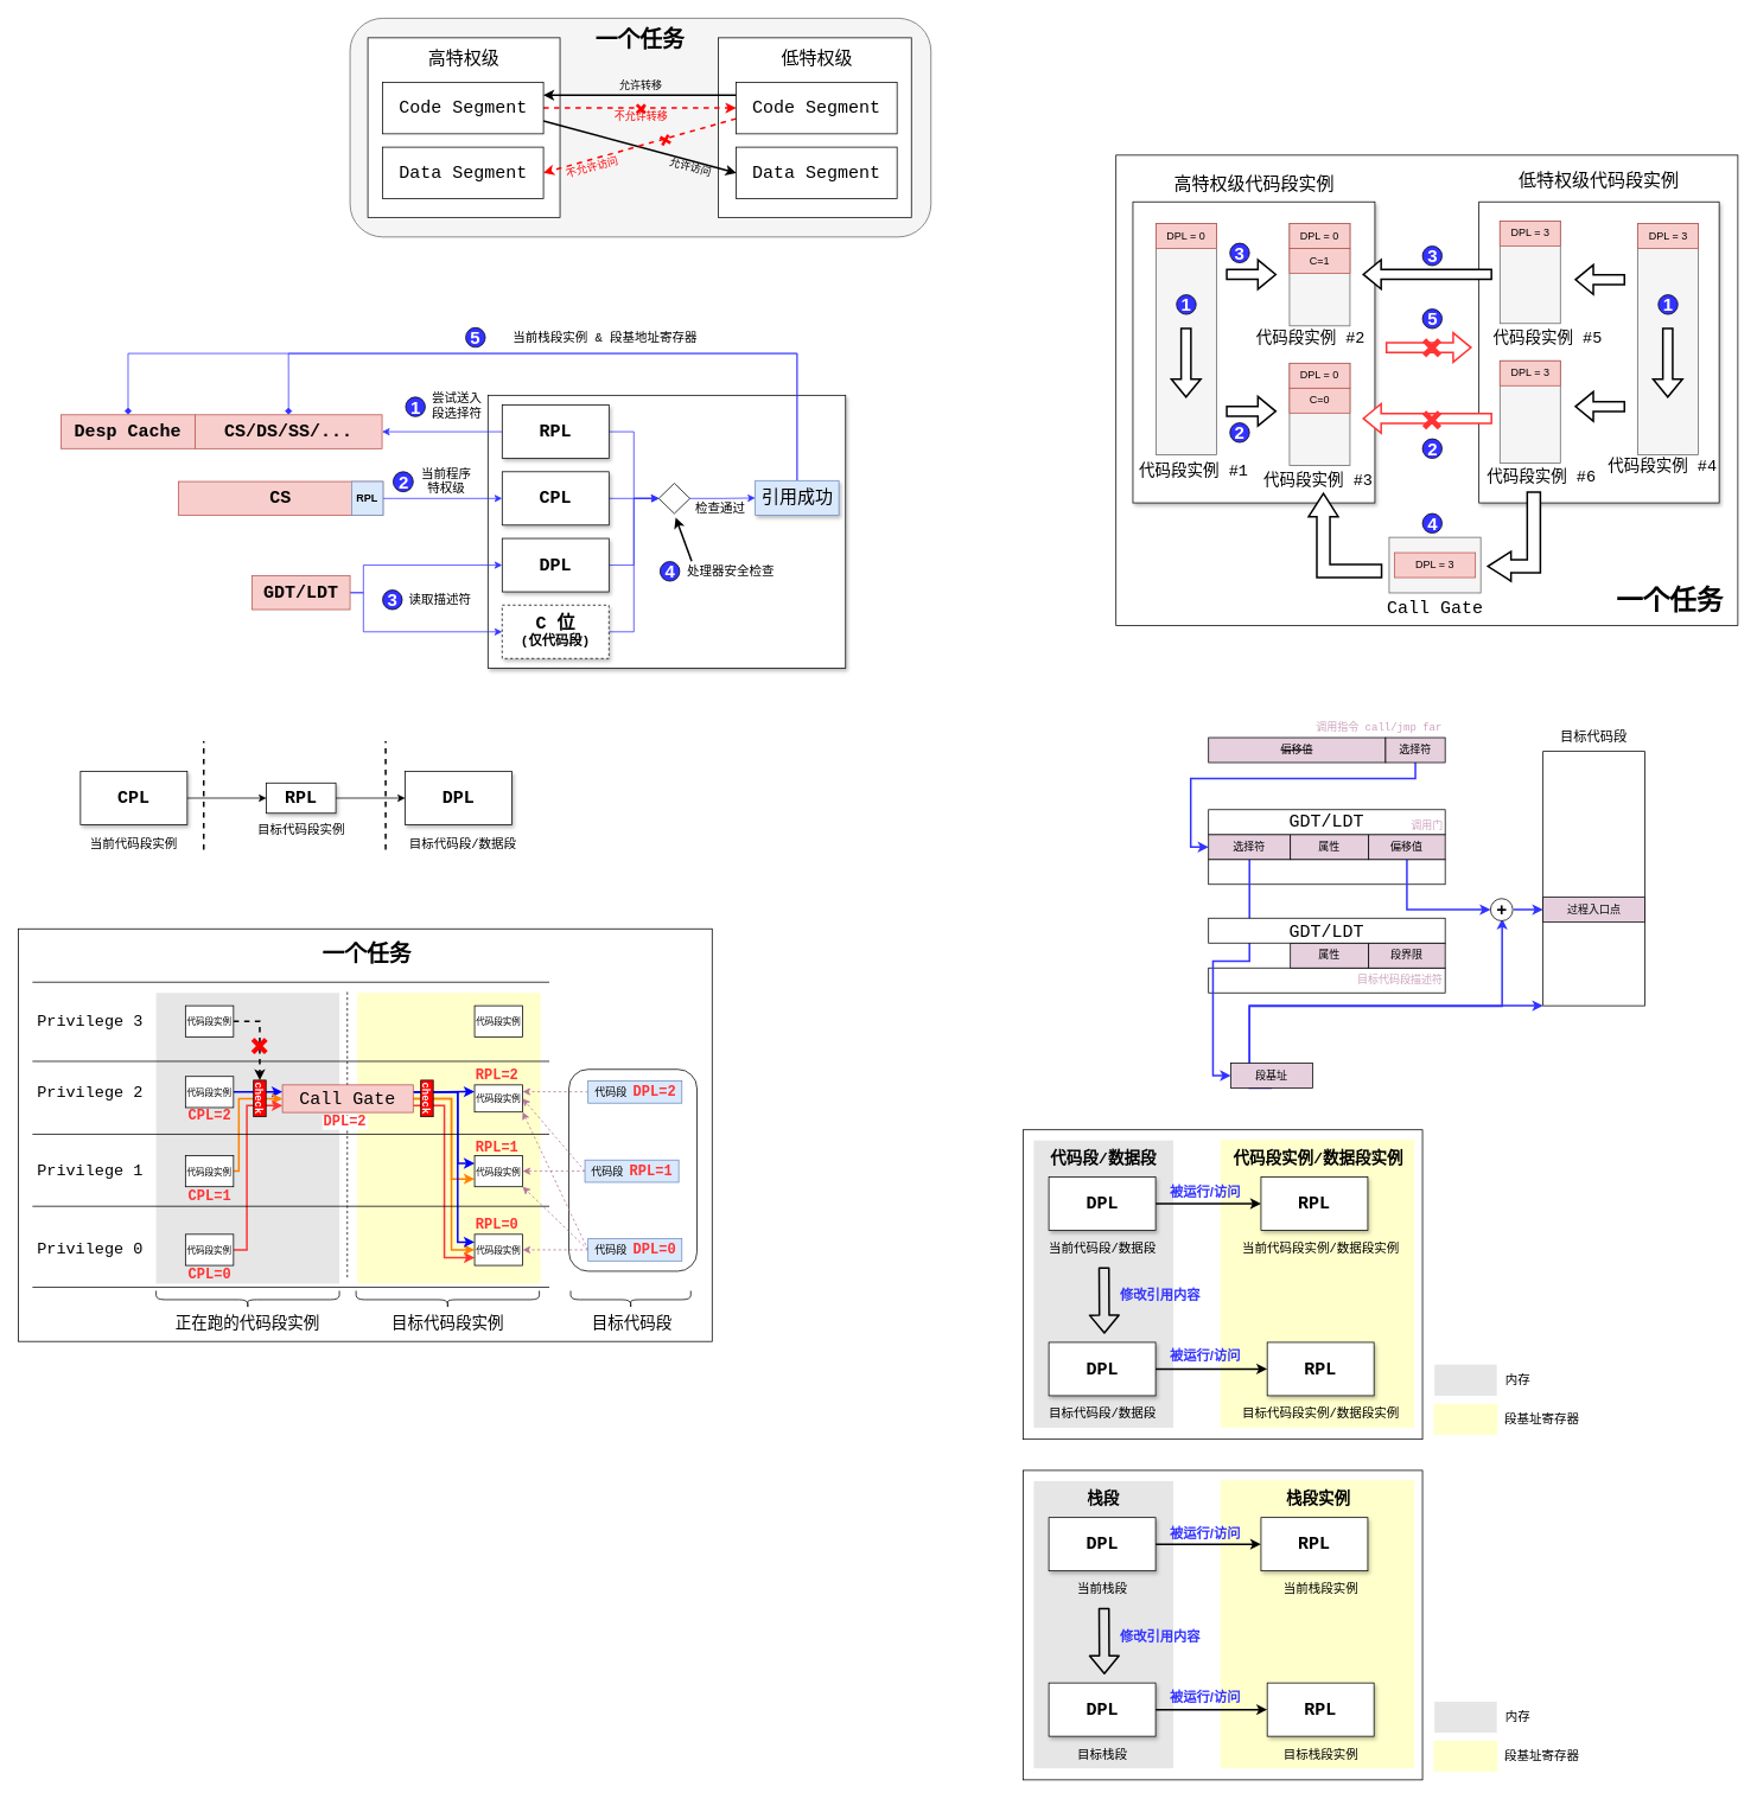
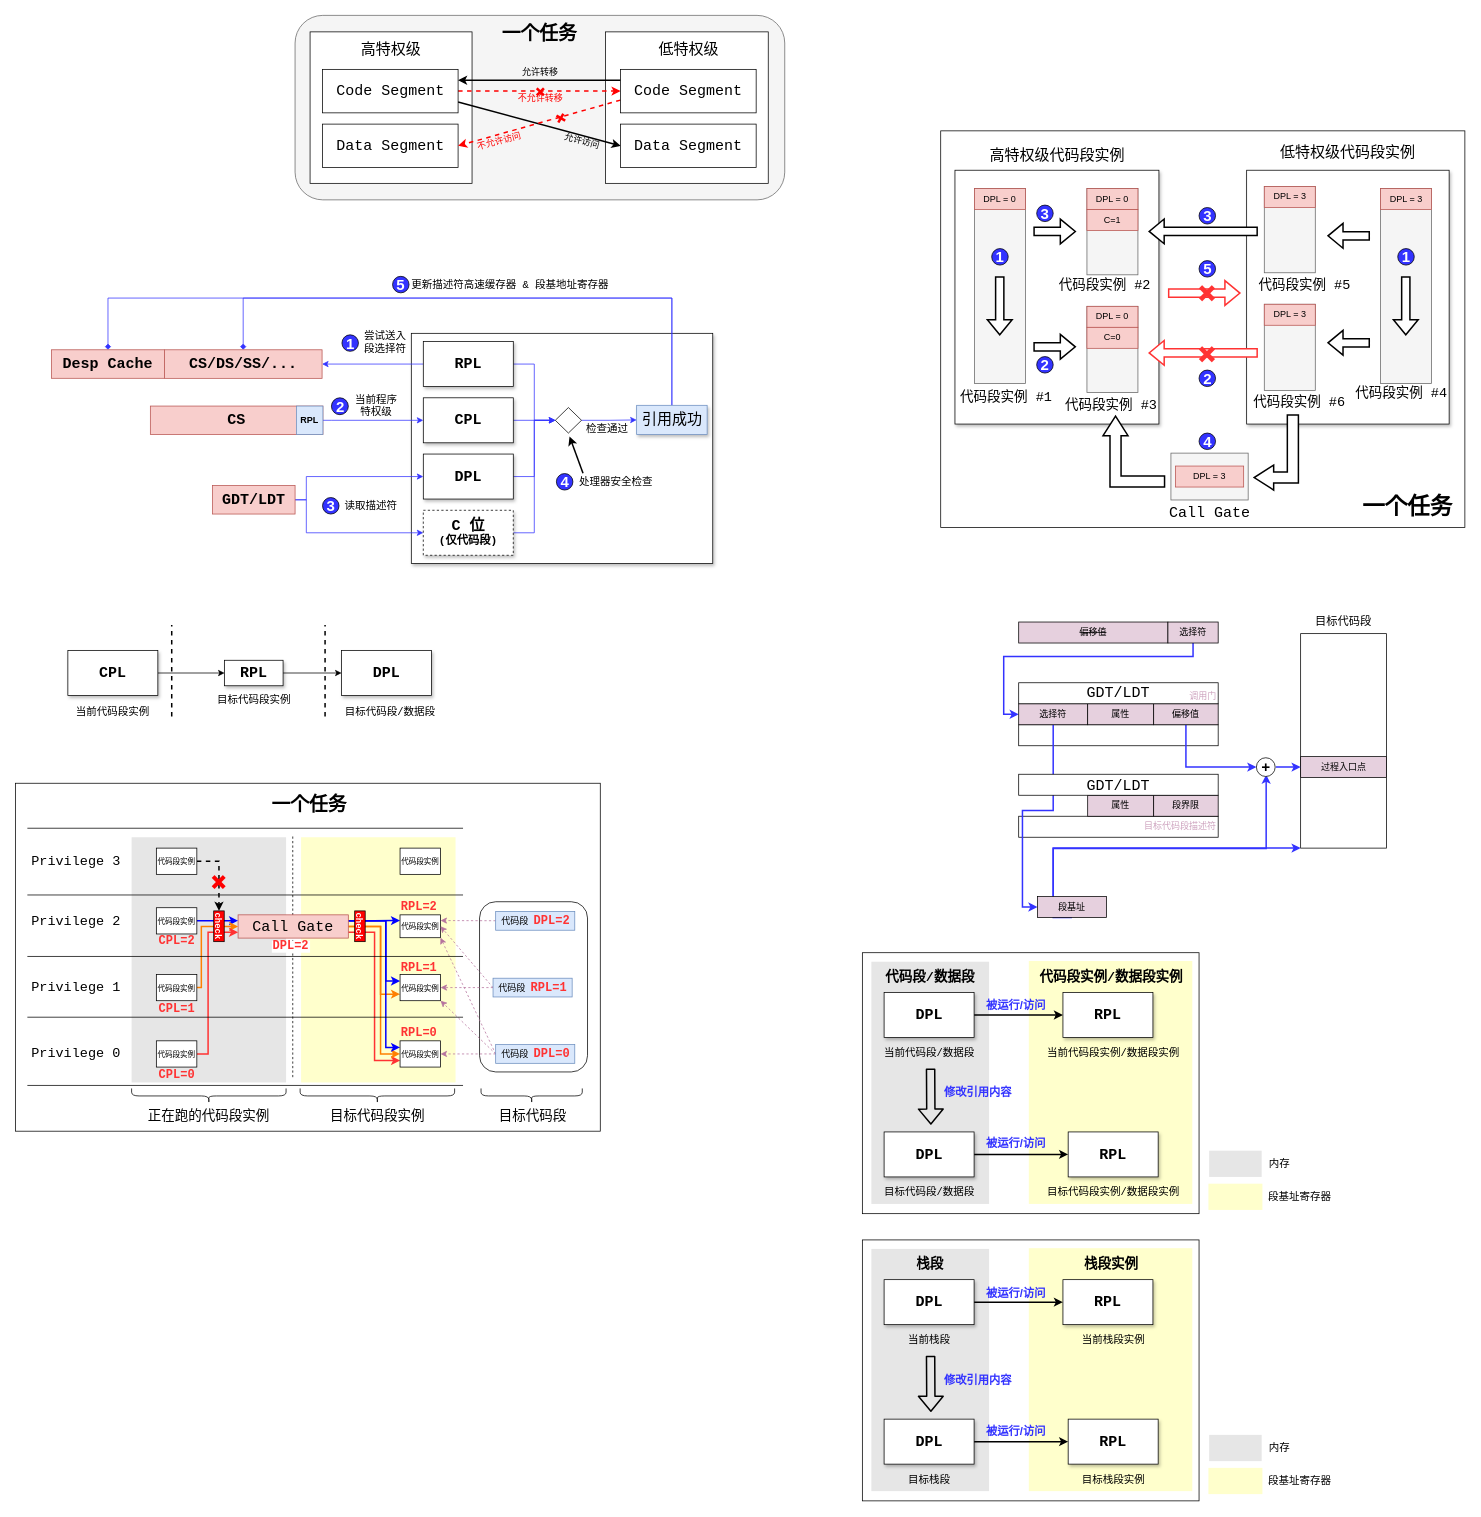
- <mxCell id="63" value="&lt;font face=&quot;Courier New&quot;&gt;&lt;span style=&quot;font-size: 14px ; font-weight: 400&quot;&gt;当前栈段实例 &amp;amp;&amp;nbsp;&lt;/span&gt;&lt;/font&gt;&lt;span style=&quot;font-family: &amp;#34;courier new&amp;#34; ; font-size: 14px ; font-weight: 400&quot;&gt;段基地址寄存器&lt;/span&gt;" style="text;html=1;strokeColor=none;fillColor=none;align=center;verticalAlign=middle;whiteSpace=wrap;rounded=0;fontStyle=1" parent="1" vertex="1"><mxGeometry x="536" y="370" width="288" height="20" as="geometry" /></mxCell>
+ <mxCell id="63" value="&lt;font face=&quot;Courier New&quot;&gt;&lt;span style=&quot;font-size: 14px ; font-weight: 400&quot;&gt;更新描述符高速缓存器 &amp;amp;&amp;nbsp;&lt;/span&gt;&lt;/font&gt;&lt;span style=&quot;font-family: &amp;#34;courier new&amp;#34; ; font-size: 14px ; font-weight: 400&quot;&gt;段基地址寄存器&lt;/span&gt;" style="text;html=1;strokeColor=none;fillColor=none;align=center;verticalAlign=middle;whiteSpace=wrap;rounded=0;fontStyle=1" parent="1" vertex="1"><mxGeometry x="536" y="370" width="288" height="20" as="geometry" /></mxCell>
- <mxCell id="192" value="&lt;font style=&quot;font-size: 12px&quot; face=&quot;Courier New&quot;&gt;调用指令 call/jmp far&lt;/font&gt;" style="text;html=1;strokeColor=none;fillColor=none;align=center;verticalAlign=middle;whiteSpace=wrap;rounded=0;shadow=0;fontColor=#CDA2BE;" vertex="1" parent="1"><mxGeometry x="1472" y="807" width="156" height="20" as="geometry" /></mxCell>
